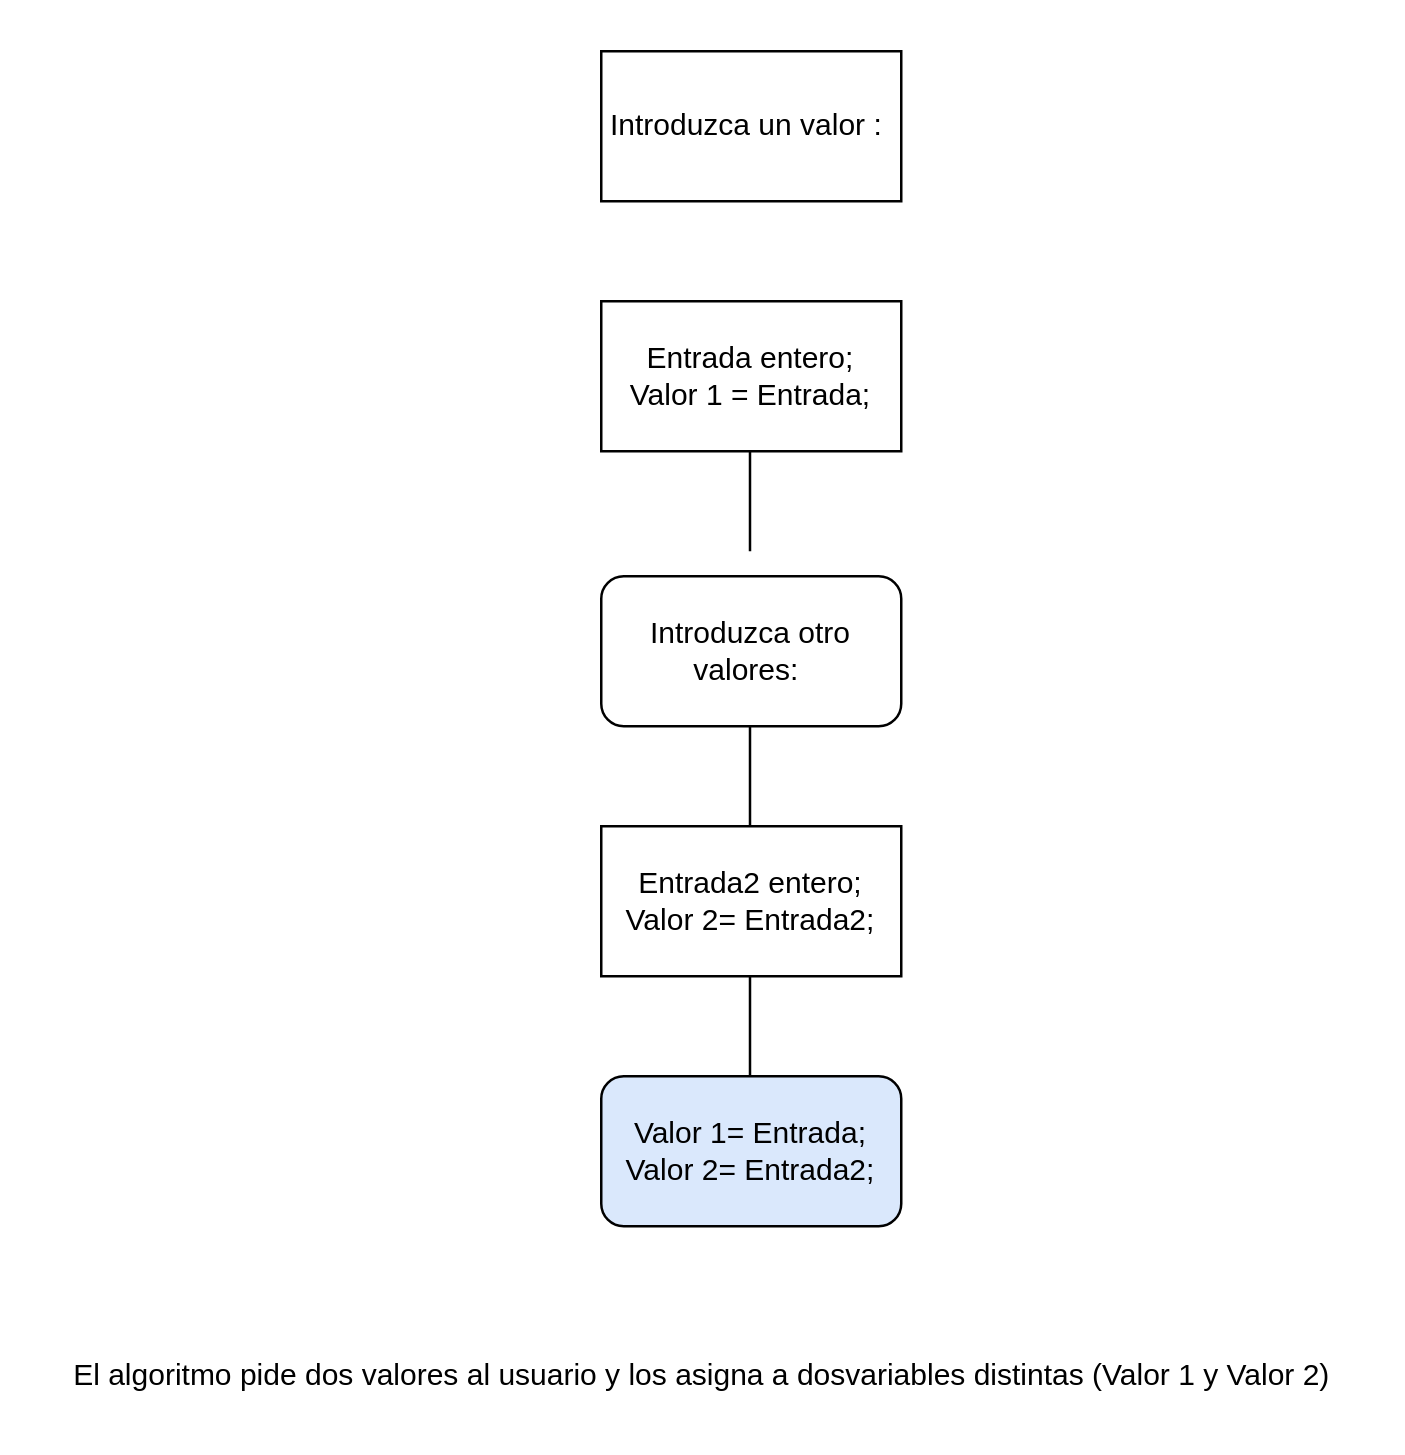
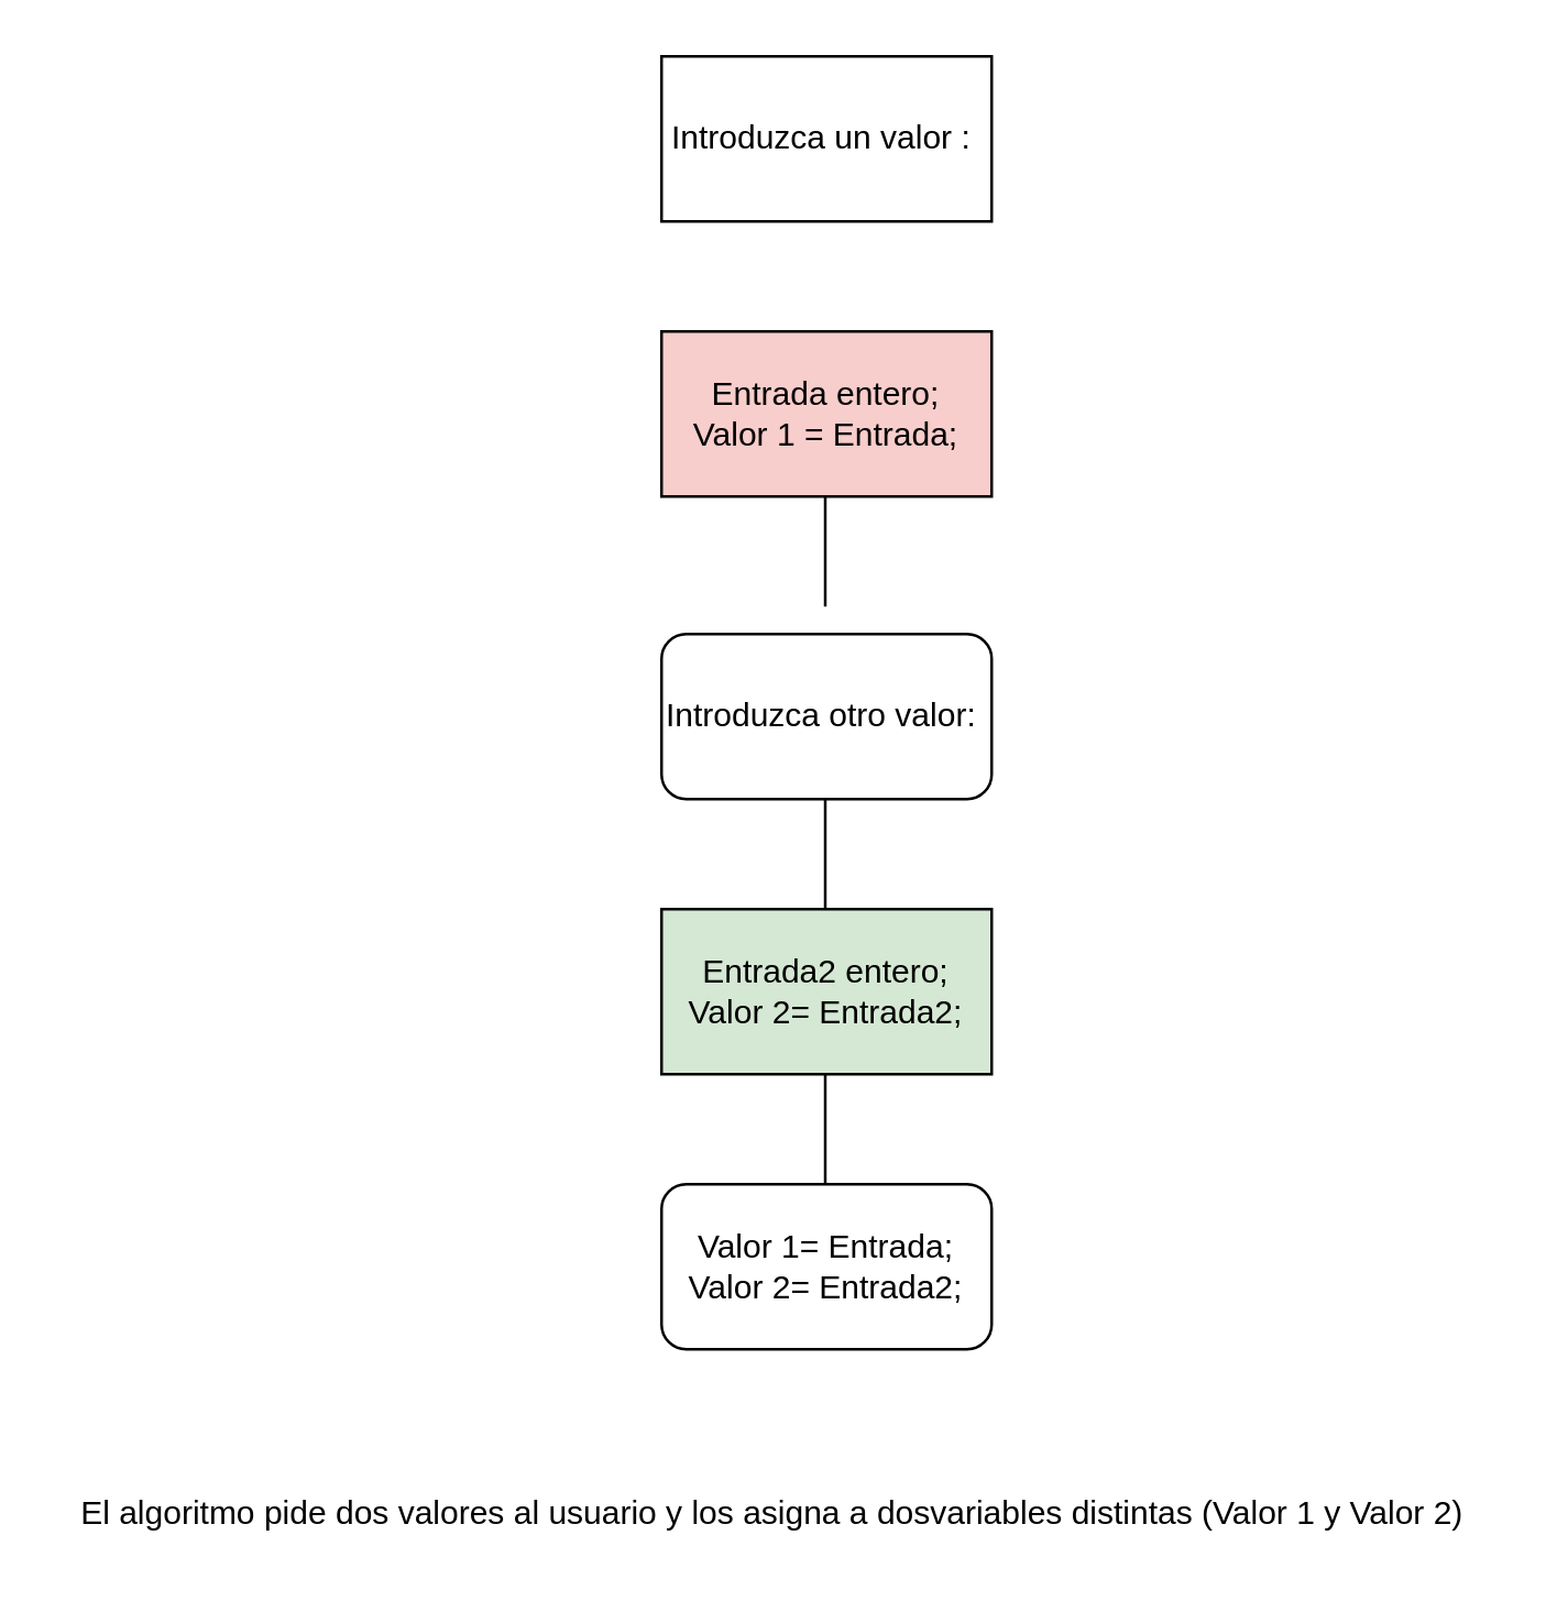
- <mxCell id="3" value="Entrada entero;&lt;br&gt;Valor 1 = Entrada;" style="rounded=0;whiteSpace=wrap;html=1;" vertex="1" parent="1"><mxGeometry x="240" y="120" width="120" height="60" as="geometry" /></mxCell>
+ <mxCell id="3" value="Entrada entero;&lt;br&gt;Valor 1 = Entrada;" style="rounded=0;whiteSpace=wrap;html=1;fillColor=#f8cecc;" vertex="1" parent="1"><mxGeometry x="240" y="120" width="120" height="60" as="geometry" /></mxCell>
- <mxCell id="4" value="Introduzca otro valores:&amp;nbsp;" style="rounded=1;whiteSpace=wrap;html=1;" vertex="1" parent="1"><mxGeometry x="240" y="230" width="120" height="60" as="geometry" /></mxCell>
+ <mxCell id="4" value="Introduzca otro valor:&amp;nbsp;" style="rounded=1;whiteSpace=wrap;html=1;" vertex="1" parent="1"><mxGeometry x="240" y="230" width="120" height="60" as="geometry" /></mxCell>
- <mxCell id="5" value="Entrada2 entero;&lt;br&gt;Valor 2= Entrada2;" style="rounded=0;whiteSpace=wrap;html=1;" vertex="1" parent="1"><mxGeometry x="240" y="330" width="120" height="60" as="geometry" /></mxCell>
+ <mxCell id="5" value="Entrada2 entero;&lt;br&gt;Valor 2= Entrada2;" style="rounded=0;whiteSpace=wrap;html=1;fillColor=#d5e8d4;" vertex="1" parent="1"><mxGeometry x="240" y="330" width="120" height="60" as="geometry" /></mxCell>
- <mxCell id="6" value="Valor 1= Entrada;&lt;br&gt;Valor 2= Entrada2;" style="rounded=1;whiteSpace=wrap;html=1;fillColor=#dae8fc;" vertex="1" parent="1"><mxGeometry x="240" y="430" width="120" height="60" as="geometry" /></mxCell>
+ <mxCell id="6" value="Valor 1= Entrada;&lt;br&gt;Valor 2= Entrada2;" style="rounded=1;whiteSpace=wrap;html=1;" vertex="1" parent="1"><mxGeometry x="240" y="430" width="120" height="60" as="geometry" /></mxCell>
